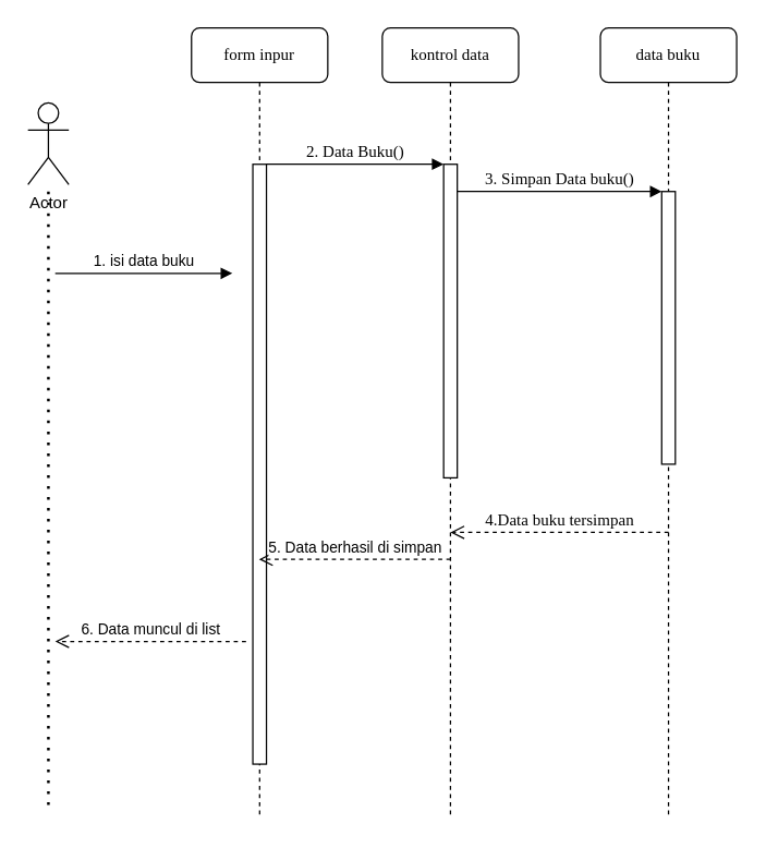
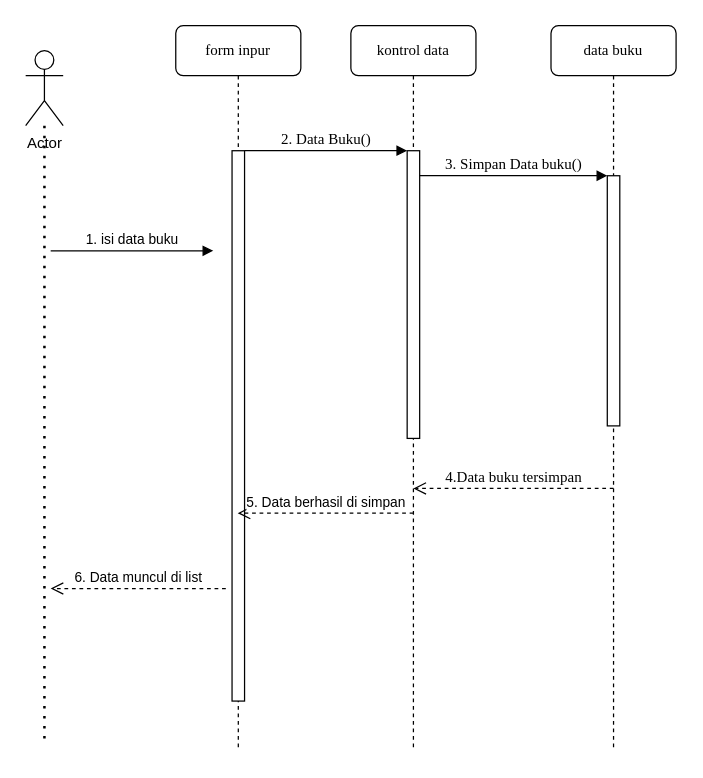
- <mxCell id="11" value="Actor" style="shape=umlActor;verticalLabelPosition=bottom;verticalAlign=top;html=1;outlineConnect=0;" vertex="1" parent="1"><mxGeometry x="20" y="75" width="30" height="60" as="geometry" /></mxCell>
+ <mxCell id="11" value="Actor" style="shape=umlActor;verticalLabelPosition=bottom;verticalAlign=top;html=1;outlineConnect=0;" vertex="1" parent="1"><mxGeometry x="20" y="40" width="30" height="60" as="geometry" /></mxCell>
